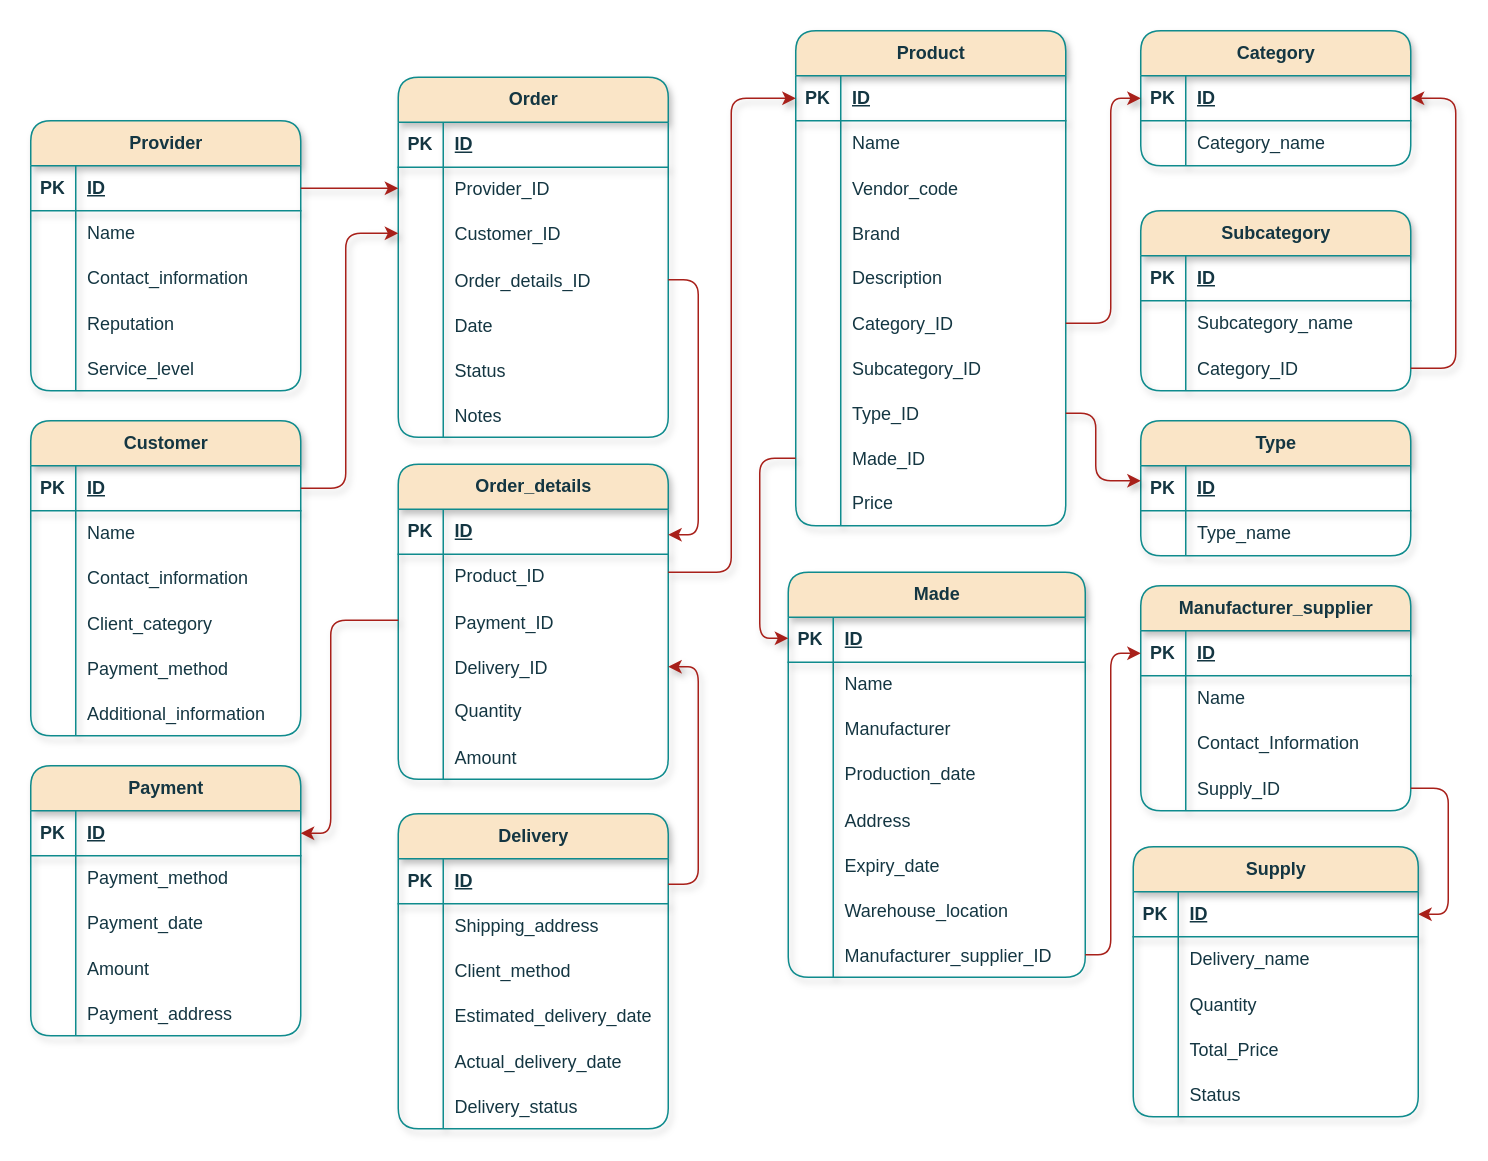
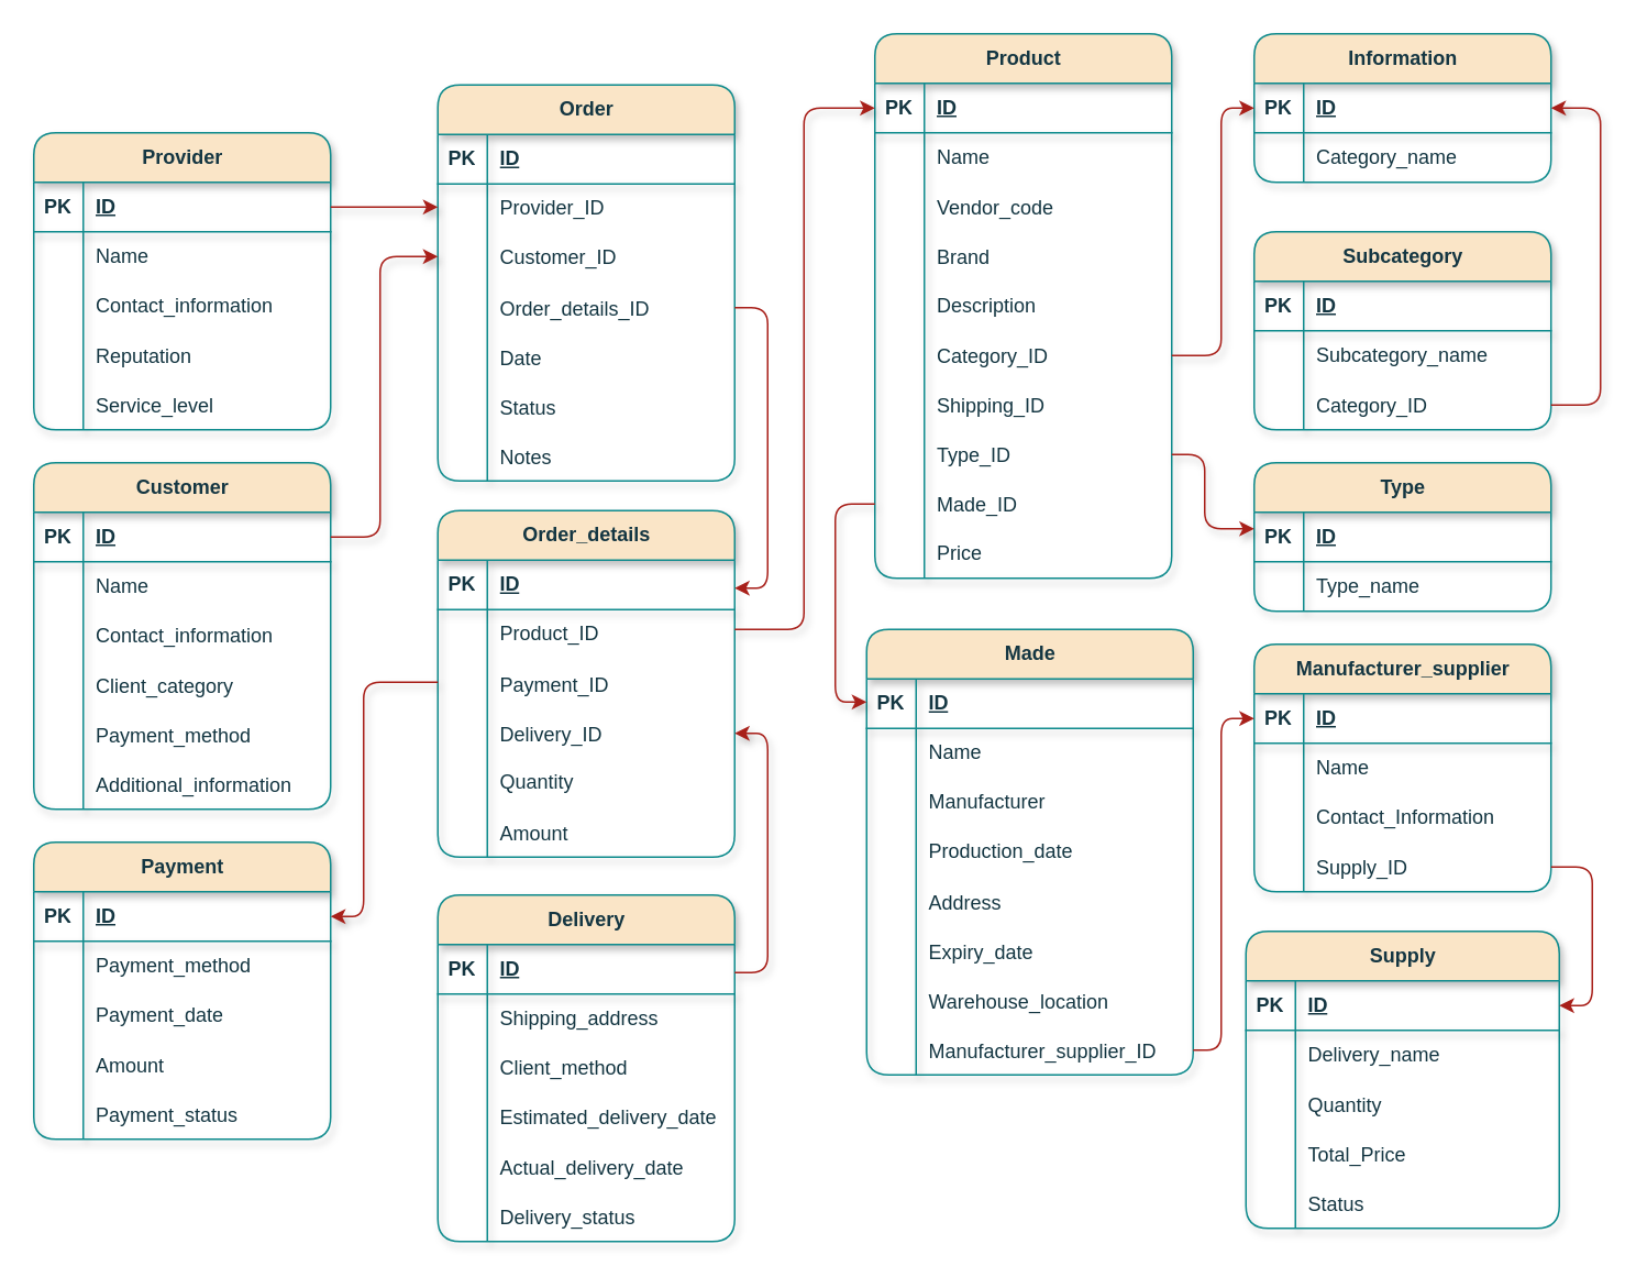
- <mxCell id="115" value="Category" style="shape=table;startSize=30;container=1;collapsible=1;childLayout=tableLayout;fixedRows=1;rowLines=0;fontStyle=1;align=center;resizeLast=1;html=1;shadow=1;movable=1;cloneable=1;deletable=1;enumerate=0;comic=0;backgroundOutline=0;metaEdit=0;fixDash=0;snapToPoint=0;labelBackgroundColor=none;fillColor=#FAE5C7;strokeColor=#0F8B8D;fontColor=#143642;rounded=1;" vertex="1" parent="1"><mxGeometry x="760" y="20" width="180" height="90" as="geometry" /></mxCell>
+ <mxCell id="115" value="Information" style="shape=table;startSize=30;container=1;collapsible=1;childLayout=tableLayout;fixedRows=1;rowLines=0;fontStyle=1;align=center;resizeLast=1;html=1;shadow=1;movable=1;cloneable=1;deletable=1;enumerate=0;comic=0;backgroundOutline=0;metaEdit=0;fixDash=0;snapToPoint=0;labelBackgroundColor=none;fillColor=#FAE5C7;strokeColor=#0F8B8D;fontColor=#143642;rounded=1;" vertex="1" parent="1"><mxGeometry x="760" y="20" width="180" height="90" as="geometry" /></mxCell>
- <mxCell id="23" value="Subcategory_ID" style="shape=partialRectangle;connectable=0;fillColor=none;top=0;left=0;bottom=0;right=0;align=left;spacingLeft=6;overflow=hidden;shadow=1;movable=1;cloneable=1;deletable=1;enumerate=0;comic=0;backgroundOutline=0;metaEdit=0;fixDash=0;snapToPoint=0;labelBackgroundColor=none;strokeColor=#0F8B8D;fontColor=#143642;rounded=1;" vertex="1" parent="21"><mxGeometry x="30" width="150" height="30" as="geometry"><mxRectangle width="150" height="30" as="alternateBounds" /></mxGeometry></mxCell>
+ <mxCell id="23" value="Shipping_ID" style="shape=partialRectangle;connectable=0;fillColor=none;top=0;left=0;bottom=0;right=0;align=left;spacingLeft=6;overflow=hidden;shadow=1;movable=1;cloneable=1;deletable=1;enumerate=0;comic=0;backgroundOutline=0;metaEdit=0;fixDash=0;snapToPoint=0;labelBackgroundColor=none;strokeColor=#0F8B8D;fontColor=#143642;rounded=1;" vertex="1" parent="21"><mxGeometry x="30" width="150" height="30" as="geometry"><mxRectangle width="150" height="30" as="alternateBounds" /></mxGeometry></mxCell>
- <mxCell id="196" value="Payment_address" style="shape=partialRectangle;connectable=0;fillColor=none;top=0;left=0;bottom=0;right=0;align=left;spacingLeft=6;overflow=hidden;shadow=1;movable=1;cloneable=1;deletable=1;enumerate=0;comic=0;backgroundOutline=0;metaEdit=0;fixDash=0;snapToPoint=0;labelBackgroundColor=none;strokeColor=#0F8B8D;fontColor=#143642;rounded=1;" vertex="1" parent="194"><mxGeometry x="30" width="150" height="30" as="geometry"><mxRectangle width="150" height="30" as="alternateBounds" /></mxGeometry></mxCell>
+ <mxCell id="196" value="Payment_status" style="shape=partialRectangle;connectable=0;fillColor=none;top=0;left=0;bottom=0;right=0;align=left;spacingLeft=6;overflow=hidden;shadow=1;movable=1;cloneable=1;deletable=1;enumerate=0;comic=0;backgroundOutline=0;metaEdit=0;fixDash=0;snapToPoint=0;labelBackgroundColor=none;strokeColor=#0F8B8D;fontColor=#143642;rounded=1;" vertex="1" parent="194"><mxGeometry x="30" width="150" height="30" as="geometry"><mxRectangle width="150" height="30" as="alternateBounds" /></mxGeometry></mxCell>
